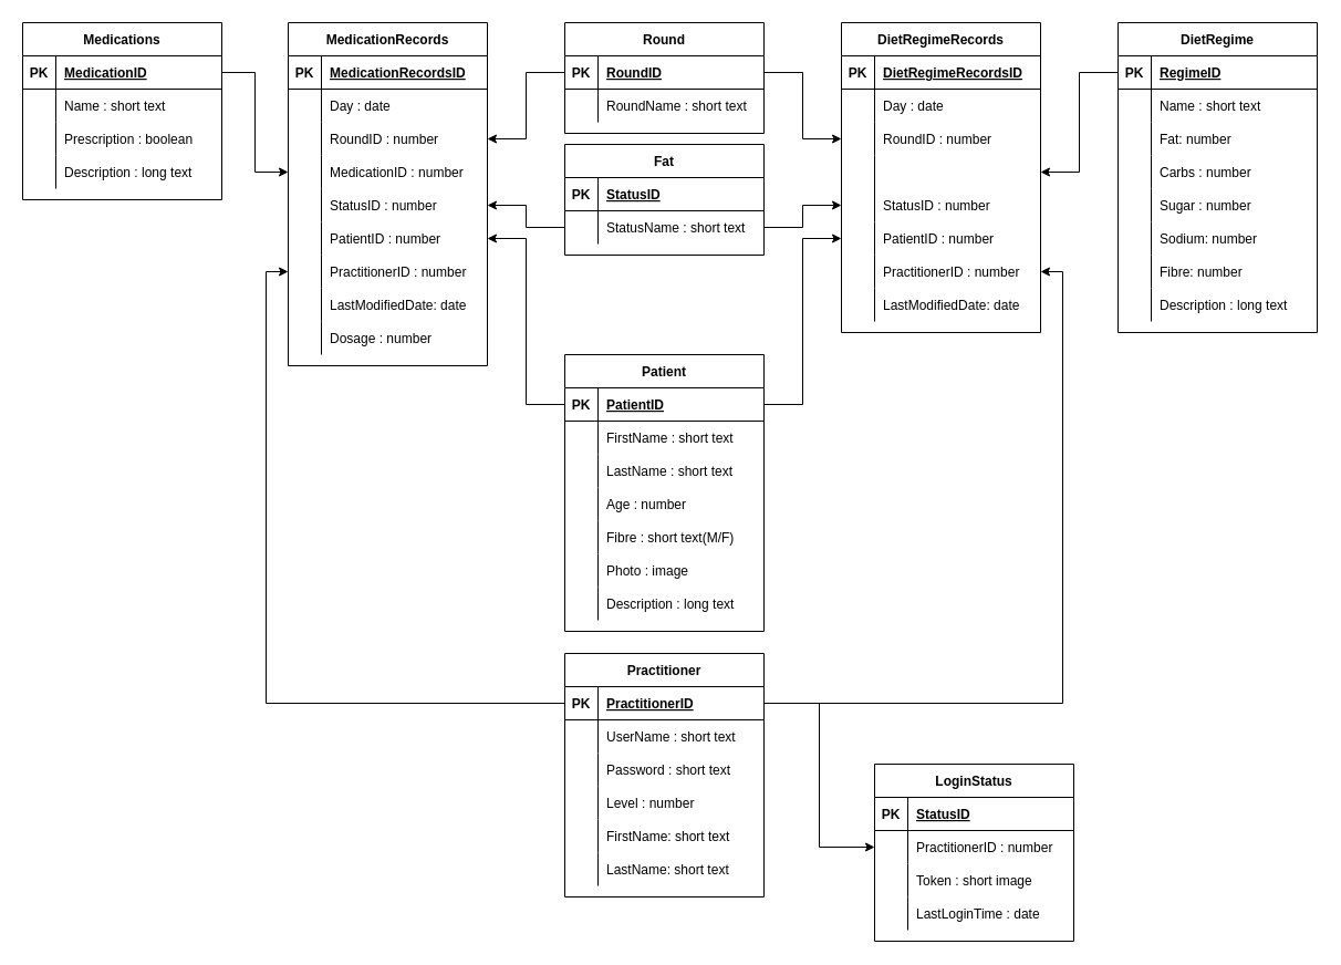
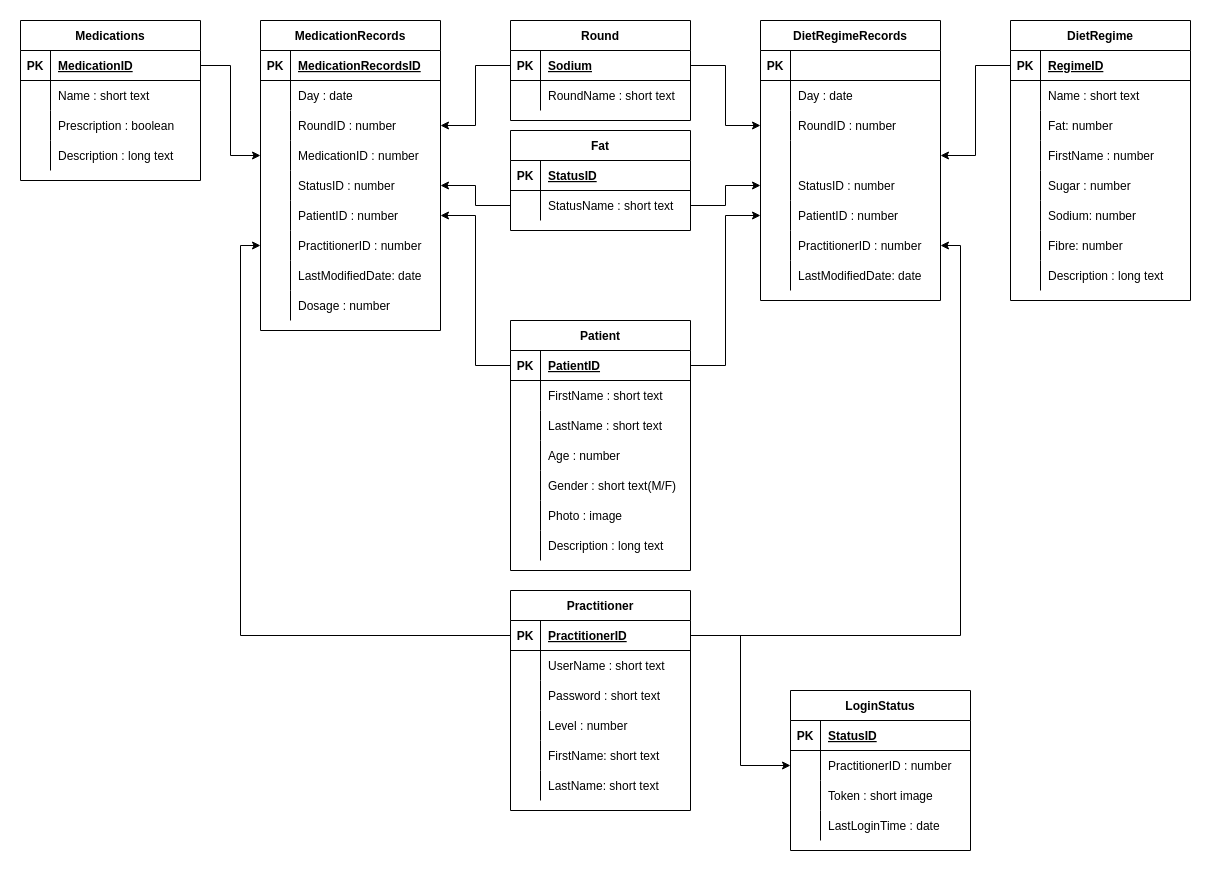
- <mxCell id="150" value="RoundID" style="shape=partialRectangle;connectable=0;fillColor=none;top=0;left=0;bottom=0;right=0;align=left;spacingLeft=6;fontStyle=5;overflow=hidden;" parent="148" vertex="1"><mxGeometry x="30" width="150" height="30" as="geometry"><mxRectangle width="150" height="30" as="alternateBounds" /></mxGeometry></mxCell>
+ <mxCell id="150" value="Sodium" style="shape=partialRectangle;connectable=0;fillColor=none;top=0;left=0;bottom=0;right=0;align=left;spacingLeft=6;fontStyle=5;overflow=hidden;" parent="148" vertex="1"><mxGeometry x="30" width="150" height="30" as="geometry"><mxRectangle width="150" height="30" as="alternateBounds" /></mxGeometry></mxCell>
- <mxCell id="98" value="DietRegimeRecordsID" style="shape=partialRectangle;connectable=0;fillColor=none;top=0;left=0;bottom=0;right=0;align=left;spacingLeft=6;fontStyle=5;overflow=hidden;" parent="96" vertex="1"><mxGeometry x="30" width="150" height="30" as="geometry"><mxRectangle width="150" height="30" as="alternateBounds" /></mxGeometry></mxCell>
- <mxCell id="27" value="Carbs : number" style="shape=partialRectangle;connectable=0;fillColor=none;top=0;left=0;bottom=0;right=0;align=left;spacingLeft=6;overflow=hidden;" parent="25" vertex="1"><mxGeometry x="30" width="150" height="30" as="geometry"><mxRectangle width="150" height="30" as="alternateBounds" /></mxGeometry></mxCell>
+ <mxCell id="27" value="FirstName : number" style="shape=partialRectangle;connectable=0;fillColor=none;top=0;left=0;bottom=0;right=0;align=left;spacingLeft=6;overflow=hidden;" parent="25" vertex="1"><mxGeometry x="30" width="150" height="30" as="geometry"><mxRectangle width="150" height="30" as="alternateBounds" /></mxGeometry></mxCell>
- <mxCell id="55" value="Fibre : short text(M/F)" style="shape=partialRectangle;connectable=0;fillColor=none;top=0;left=0;bottom=0;right=0;align=left;spacingLeft=6;overflow=hidden;" parent="53" vertex="1"><mxGeometry x="30" width="150" height="30" as="geometry"><mxRectangle width="150" height="30" as="alternateBounds" /></mxGeometry></mxCell>
+ <mxCell id="55" value="Gender : short text(M/F)" style="shape=partialRectangle;connectable=0;fillColor=none;top=0;left=0;bottom=0;right=0;align=left;spacingLeft=6;overflow=hidden;" parent="53" vertex="1"><mxGeometry x="30" width="150" height="30" as="geometry"><mxRectangle width="150" height="30" as="alternateBounds" /></mxGeometry></mxCell>
